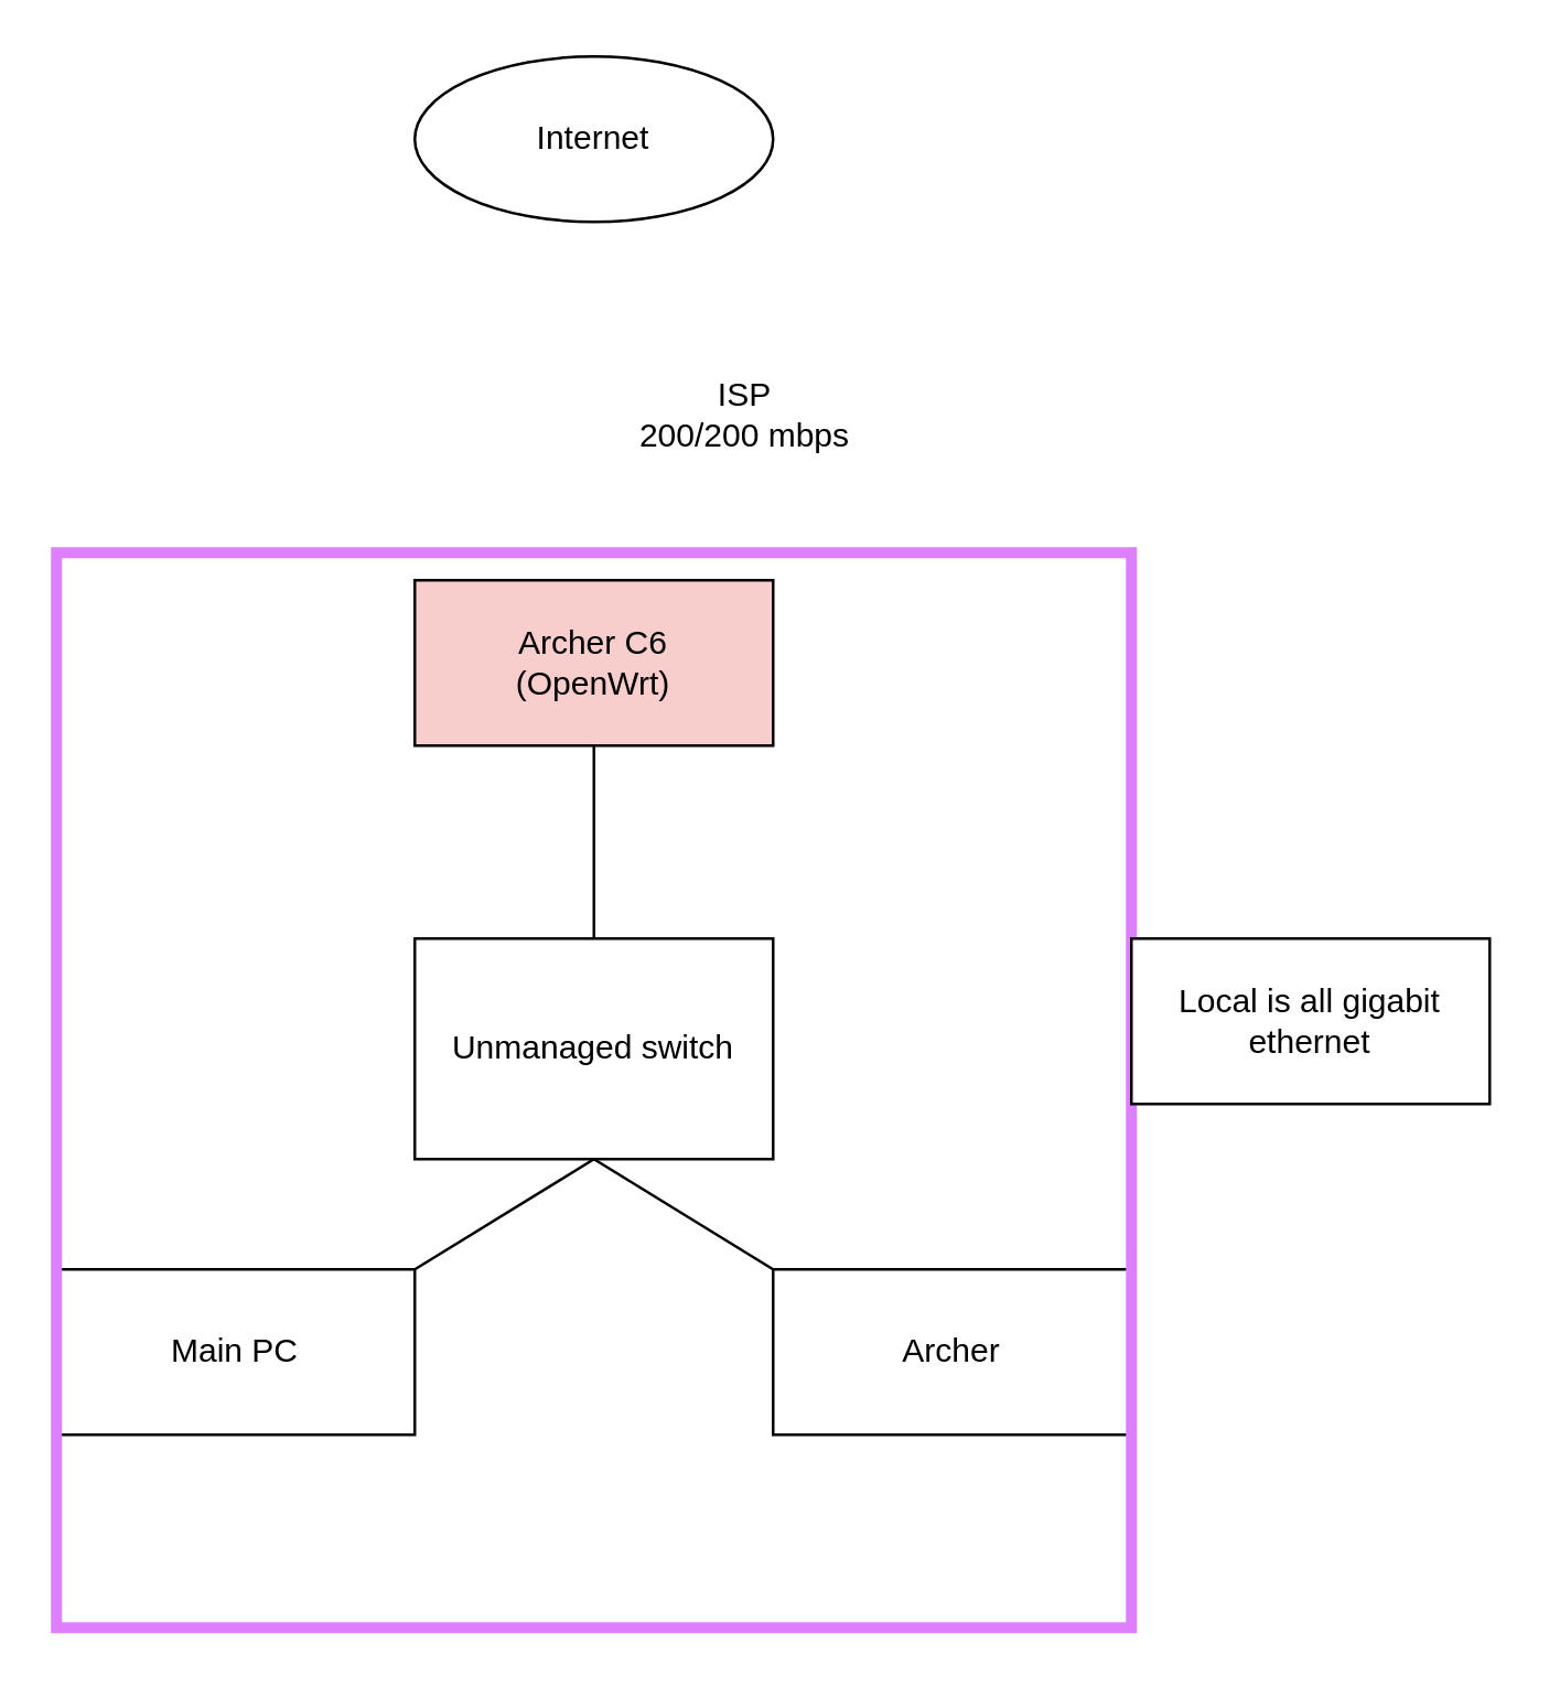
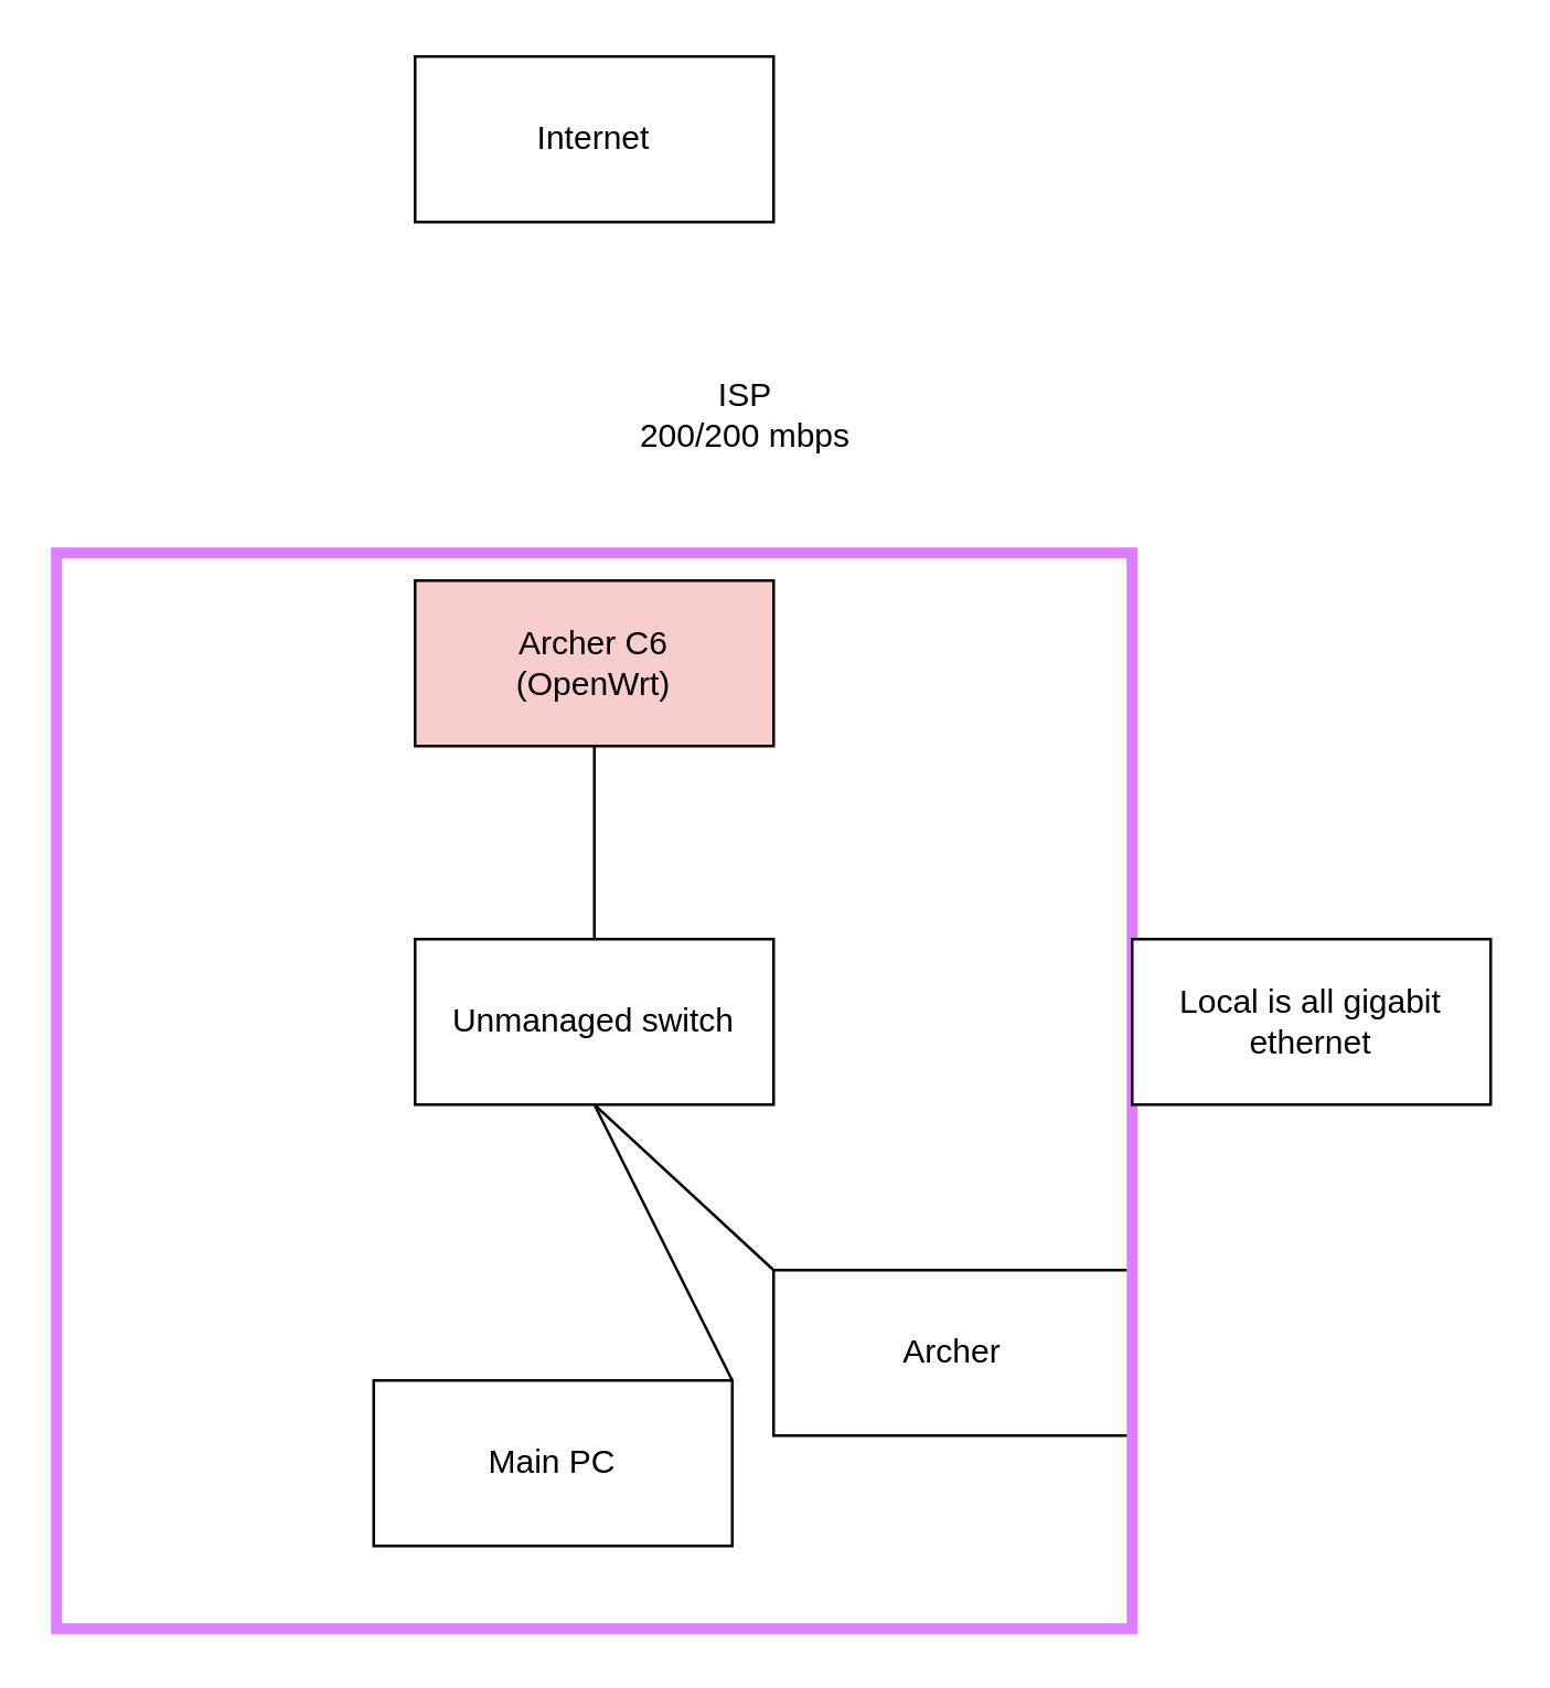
- <mxCell id="2" value="Internet" style="ellipse;whiteSpace=wrap;html=1;" parent="1" vertex="1"><mxGeometry x="150" y="20" width="130" height="60" as="geometry" /></mxCell>
+ <mxCell id="2" value="Internet" style="rounded=0;whiteSpace=wrap;html=1;" parent="1" vertex="1"><mxGeometry x="150" y="20" width="130" height="60" as="geometry" /></mxCell>
- <mxCell id="5" value="Unmanaged switch" style="rounded=0;whiteSpace=wrap;html=1;" vertex="1" parent="1"><mxGeometry x="150" y="340" width="130" height="80" as="geometry" /></mxCell>
+ <mxCell id="5" value="Unmanaged switch" style="rounded=0;whiteSpace=wrap;html=1;" vertex="1" parent="1"><mxGeometry x="150" y="340" width="130" height="60" as="geometry" /></mxCell>
- <mxCell id="7" value="Main PC" style="rounded=0;whiteSpace=wrap;html=1;" vertex="1" parent="1"><mxGeometry x="20" y="460" width="130" height="60" as="geometry" /></mxCell>
+ <mxCell id="7" value="Main PC" style="rounded=0;whiteSpace=wrap;html=1;" vertex="1" parent="1"><mxGeometry x="135" y="500" width="130" height="60" as="geometry" /></mxCell>
